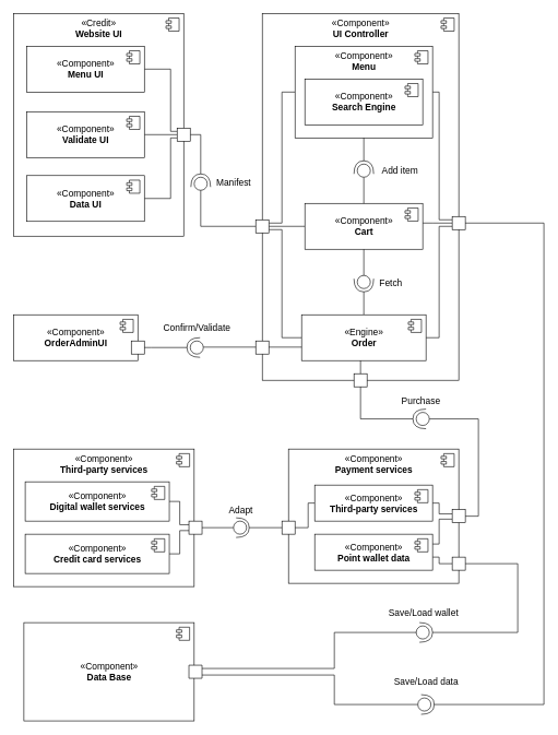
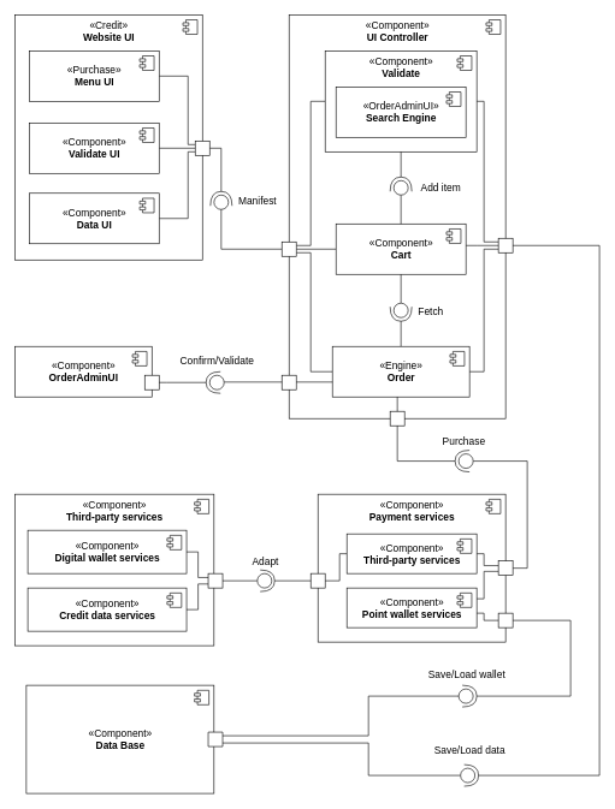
- <mxCell id="61" value="«Component»&lt;br style=&quot;font-size: 14px&quot;&gt;&lt;b style=&quot;font-size: 14px&quot;&gt;Menu&lt;/b&gt;" style="html=1;dropTarget=0;fontSize=14;verticalAlign=top;" parent="1" vertex="1"><mxGeometry x="450" y="70" width="210" height="140" as="geometry" /></mxCell>
+ <mxCell id="61" value="«Component»&lt;br style=&quot;font-size: 14px&quot;&gt;&lt;b style=&quot;font-size: 14px&quot;&gt;Validate&lt;/b&gt;" style="html=1;dropTarget=0;fontSize=14;verticalAlign=top;" parent="1" vertex="1"><mxGeometry x="450" y="70" width="210" height="140" as="geometry" /></mxCell>
- <mxCell id="64" value="«Component»&lt;br style=&quot;font-size: 14px&quot;&gt;&lt;b&gt;Menu UI&lt;/b&gt;" style="html=1;dropTarget=0;fontSize=14;" parent="1" vertex="1"><mxGeometry x="40" y="70" width="180" height="70" as="geometry" /></mxCell>
+ <mxCell id="64" value="«Purchase»&lt;br style=&quot;font-size: 14px&quot;&gt;&lt;b&gt;Menu UI&lt;/b&gt;" style="html=1;dropTarget=0;fontSize=14;" parent="1" vertex="1"><mxGeometry x="40" y="70" width="180" height="70" as="geometry" /></mxCell>
- <mxCell id="70" value="«Component»&lt;br style=&quot;font-size: 14px&quot;&gt;&lt;b&gt;Search Engine&lt;/b&gt;" style="html=1;dropTarget=0;fontSize=14;" parent="1" vertex="1"><mxGeometry x="465" y="120" width="180" height="70" as="geometry" /></mxCell>
+ <mxCell id="70" value="«OrderAdminUI»&lt;br style=&quot;font-size: 14px&quot;&gt;&lt;b&gt;Search Engine&lt;/b&gt;" style="html=1;dropTarget=0;fontSize=14;" parent="1" vertex="1"><mxGeometry x="465" y="120" width="180" height="70" as="geometry" /></mxCell>
- <mxCell id="34" value="«Component»&lt;br style=&quot;font-size: 14px&quot;&gt;&lt;b&gt;Point wallet data&lt;/b&gt;" style="html=1;dropTarget=0;fontSize=14;verticalAlign=middle;" parent="1" vertex="1"><mxGeometry x="480" y="815" width="180" height="55" as="geometry" /></mxCell>
+ <mxCell id="34" value="«Component»&lt;br style=&quot;font-size: 14px&quot;&gt;&lt;b&gt;Point wallet services&lt;/b&gt;" style="html=1;dropTarget=0;fontSize=14;verticalAlign=middle;" parent="1" vertex="1"><mxGeometry x="480" y="815" width="180" height="55" as="geometry" /></mxCell>
- <mxCell id="26" value="«Component»&lt;br style=&quot;font-size: 14px&quot;&gt;&lt;b&gt;Credit card services&lt;/b&gt;" style="html=1;dropTarget=0;fontSize=14;verticalAlign=middle;" parent="1" vertex="1"><mxGeometry x="38" y="815" width="220" height="60" as="geometry" /></mxCell>
+ <mxCell id="26" value="«Component»&lt;br style=&quot;font-size: 14px&quot;&gt;&lt;b&gt;Credit data services&lt;/b&gt;" style="html=1;dropTarget=0;fontSize=14;verticalAlign=middle;" parent="1" vertex="1"><mxGeometry x="38" y="815" width="220" height="60" as="geometry" /></mxCell>
